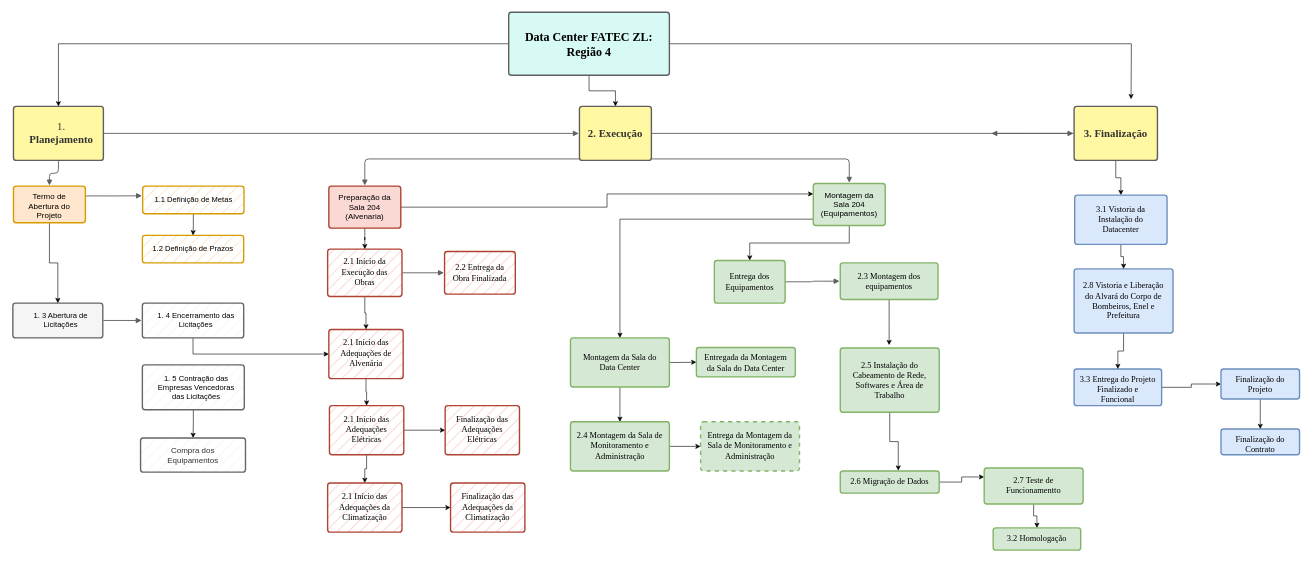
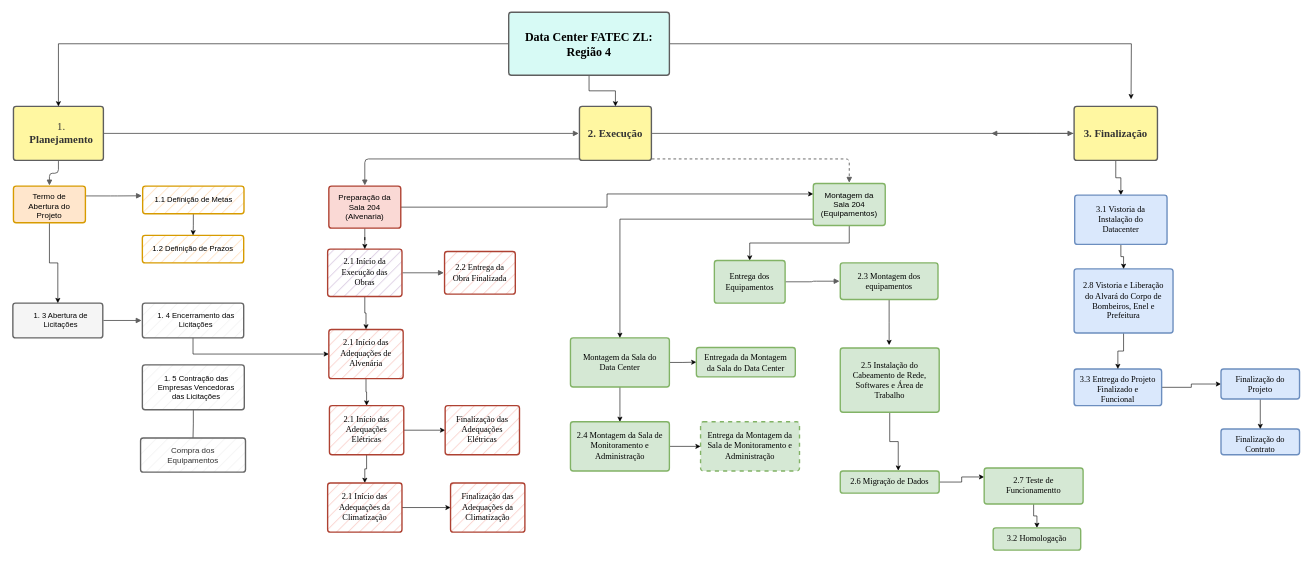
- <mxCell id="54" value="" style="html=1;jettySize=18;whiteSpace=wrap;fontSize=13;strokeColor=#5E5E5E;strokeWidth=1.5;rounded=1;arcSize=12;edgeStyle=orthogonalEdgeStyle;startArrow=none;endArrow=block;endFill=1;exitX=1.006;exitY=0.973;exitPerimeter=0;entryX=0.5;entryY=-0.016;entryPerimeter=0;" edge="1" parent="1" source="13" target="47"><mxGeometry width="100" height="100" relative="1" as="geometry"><Array as="points" /></mxGeometry></mxCell>
+ <mxCell id="54" value="" style="html=1;jettySize=18;whiteSpace=wrap;fontSize=13;strokeColor=#5E5E5E;strokeWidth=1.5;rounded=1;arcSize=12;edgeStyle=orthogonalEdgeStyle;startArrow=none;endArrow=block;endFill=1;exitX=1.006;exitY=0.973;exitPerimeter=0;entryX=0.5;entryY=-0.016;entryPerimeter=0;dashed=1;" edge="1" parent="1" source="13" target="47"><mxGeometry width="100" height="100" relative="1" as="geometry"><Array as="points" /></mxGeometry></mxCell>
- <mxCell id="26" value="&lt;div style=&quot;display: flex; justify-content: center; text-align: center; align-items: baseline; font-size: 14px; line-height: 1.25; margin-top: -2px;&quot;&gt;&lt;span style=&quot;font-size: 14px;&quot;&gt;&lt;span style=&quot;font-size: 14px; color: rgb(0, 0, 0);&quot;&gt;2.1 &lt;/span&gt;&lt;span style=&quot;font-size: 14px; color: rgb(0, 0, 0);&quot;&gt;Início da Execução das Obras&lt;/span&gt;&lt;/span&gt;&lt;/div&gt;" style="html=1;overflow=block;blockSpacing=1;whiteSpace=wrap;fontSize=14;spacing=9;verticalAlign=middle;strokeColor=#ae4132;strokeOpacity=100;rounded=1;absoluteArcSize=1;arcSize=9;strokeWidth=2.3;fontFamily=Times New Roman;fillColor=#fad9d5;fillStyle=hatch;" vertex="1" parent="1"><mxGeometry x="545" y="415" width="124" height="79" as="geometry" /></mxCell>
+ <mxCell id="26" value="&lt;div style=&quot;display: flex; justify-content: center; text-align: center; align-items: baseline; font-size: 14px; line-height: 1.25; margin-top: -2px;&quot;&gt;&lt;span style=&quot;font-size: 14px;&quot;&gt;&lt;span style=&quot;font-size: 14px; color: rgb(0, 0, 0);&quot;&gt;2.1 &lt;/span&gt;&lt;span style=&quot;font-size: 14px; color: rgb(0, 0, 0);&quot;&gt;Início da Execução das Obras&lt;/span&gt;&lt;/span&gt;&lt;/div&gt;" style="html=1;overflow=block;blockSpacing=1;whiteSpace=wrap;fontSize=14;spacing=9;verticalAlign=middle;strokeColor=#ae4132;strokeOpacity=100;rounded=1;absoluteArcSize=1;arcSize=9;strokeWidth=2.3;fontFamily=Times New Roman;fillColor=#e1d5e7;fillStyle=hatch;" vertex="1" parent="1"><mxGeometry x="545" y="415" width="124" height="79" as="geometry" /></mxCell>
- <mxCell id="23" style="edgeStyle=orthogonalEdgeStyle;rounded=0;orthogonalLoop=1;jettySize=auto;html=1;exitX=0.5;exitY=1;exitDx=0;exitDy=0;fontFamily=Times New Roman;fontSize=14;" edge="1" parent="1" source="24" target="55"><mxGeometry relative="1" as="geometry" /></mxCell>
+ <mxCell id="23" style="edgeStyle=orthogonalEdgeStyle;rounded=0;orthogonalLoop=1;jettySize=auto;html=1;exitX=0.5;exitY=1;exitDx=0;exitDy=0;fontFamily=Times New Roman;fontSize=14;endArrow=none;" edge="1" parent="1" source="24" target="55"><mxGeometry relative="1" as="geometry" /></mxCell>
